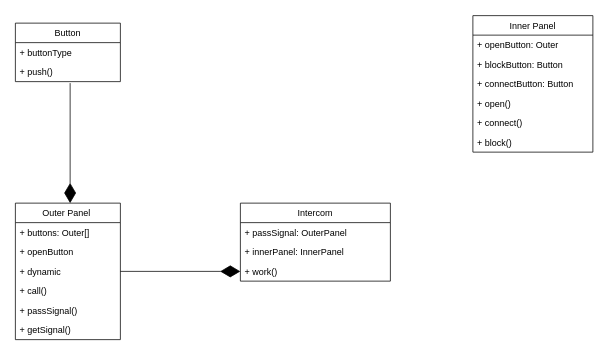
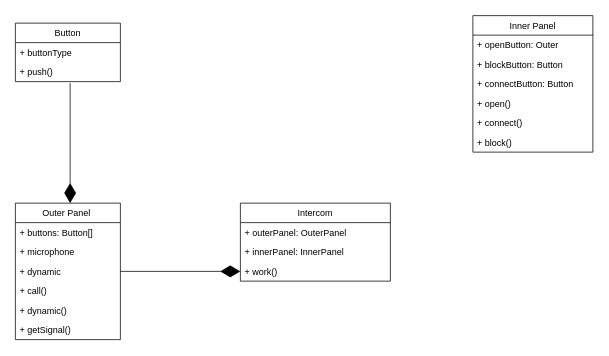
- <mxCell id="13" value="+ buttons: Outer[]" style="text;strokeColor=none;fillColor=none;align=left;verticalAlign=top;spacingLeft=4;spacingRight=4;overflow=hidden;rotatable=0;points=[[0,0.5],[1,0.5]];portConstraint=eastwest;" parent="12" vertex="1"><mxGeometry y="26" width="140" height="26" as="geometry" /></mxCell>
+ <mxCell id="13" value="+ buttons: Button[]" style="text;strokeColor=none;fillColor=none;align=left;verticalAlign=top;spacingLeft=4;spacingRight=4;overflow=hidden;rotatable=0;points=[[0,0.5],[1,0.5]];portConstraint=eastwest;" parent="12" vertex="1"><mxGeometry y="26" width="140" height="26" as="geometry" /></mxCell>
- <mxCell id="20" value="+ passSignal: OuterPanel" style="text;strokeColor=none;fillColor=none;align=left;verticalAlign=top;spacingLeft=4;spacingRight=4;overflow=hidden;rotatable=0;points=[[0,0.5],[1,0.5]];portConstraint=eastwest;" parent="19" vertex="1"><mxGeometry y="26" width="200" height="26" as="geometry" /></mxCell>
+ <mxCell id="20" value="+ outerPanel: OuterPanel" style="text;strokeColor=none;fillColor=none;align=left;verticalAlign=top;spacingLeft=4;spacingRight=4;overflow=hidden;rotatable=0;points=[[0,0.5],[1,0.5]];portConstraint=eastwest;" parent="19" vertex="1"><mxGeometry y="26" width="200" height="26" as="geometry" /></mxCell>
- <mxCell id="14" value="+ openButton" style="text;strokeColor=none;fillColor=none;align=left;verticalAlign=top;spacingLeft=4;spacingRight=4;overflow=hidden;rotatable=0;points=[[0,0.5],[1,0.5]];portConstraint=eastwest;" parent="12" vertex="1"><mxGeometry y="52" width="140" height="26" as="geometry" /></mxCell>
+ <mxCell id="14" value="+ microphone" style="text;strokeColor=none;fillColor=none;align=left;verticalAlign=top;spacingLeft=4;spacingRight=4;overflow=hidden;rotatable=0;points=[[0,0.5],[1,0.5]];portConstraint=eastwest;" parent="12" vertex="1"><mxGeometry y="52" width="140" height="26" as="geometry" /></mxCell>
- <mxCell id="17" value="+ passSignal()" style="text;strokeColor=none;fillColor=none;align=left;verticalAlign=top;spacingLeft=4;spacingRight=4;overflow=hidden;rotatable=0;points=[[0,0.5],[1,0.5]];portConstraint=eastwest;" vertex="1" parent="12"><mxGeometry y="130" width="140" height="26" as="geometry" /></mxCell>
+ <mxCell id="17" value="+ dynamic()" style="text;strokeColor=none;fillColor=none;align=left;verticalAlign=top;spacingLeft=4;spacingRight=4;overflow=hidden;rotatable=0;points=[[0,0.5],[1,0.5]];portConstraint=eastwest;" vertex="1" parent="12"><mxGeometry y="130" width="140" height="26" as="geometry" /></mxCell>
